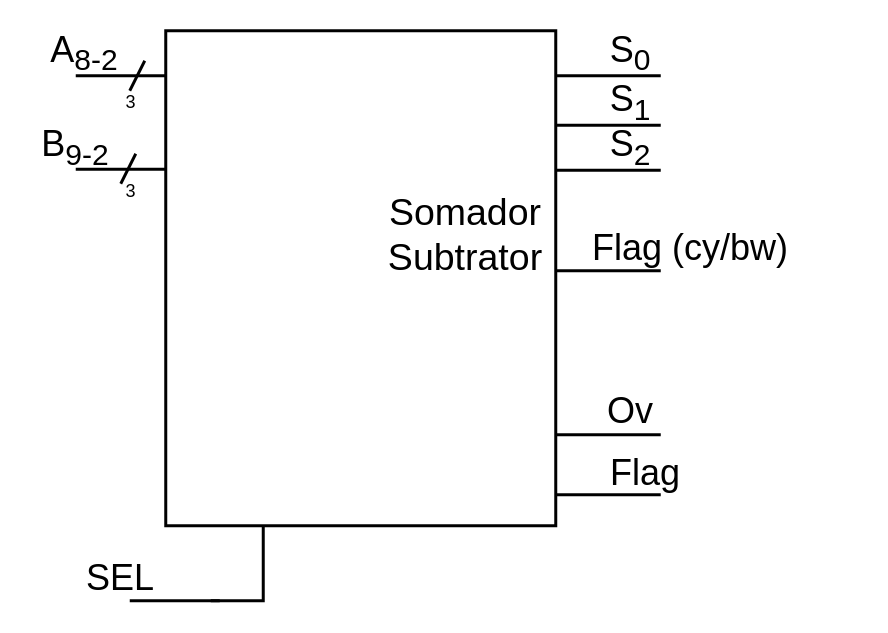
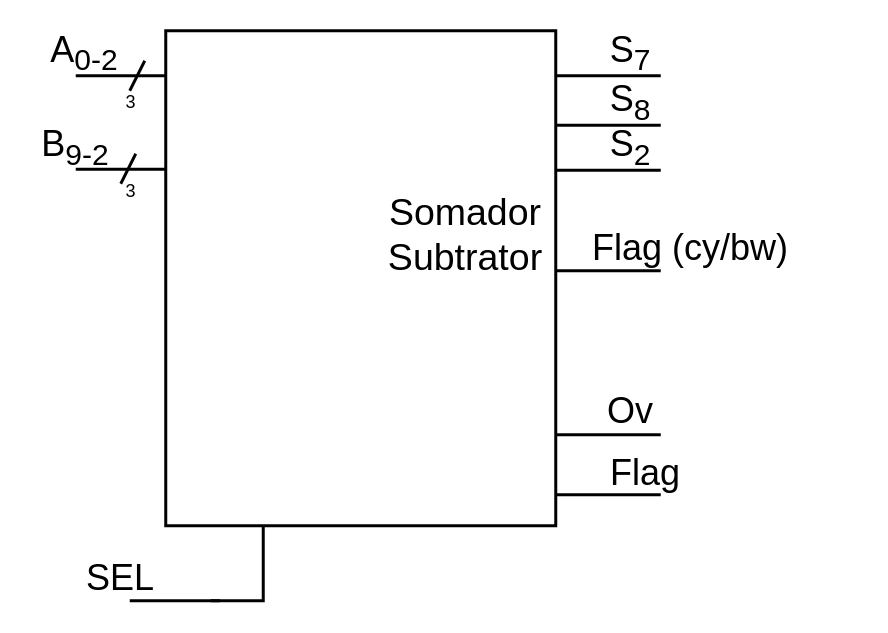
- <mxCell id="6" value="&lt;span style=&quot;font-size: 24px&quot;&gt;A&lt;sub&gt;8-2&lt;/sub&gt;&lt;/span&gt;" style="text;html=1;strokeColor=none;fillColor=none;align=center;verticalAlign=middle;whiteSpace=wrap;rounded=0;" parent="1" vertex="1"><mxGeometry x="26" y="20" width="60" height="30" as="geometry" /></mxCell>
+ <mxCell id="6" value="&lt;span style=&quot;font-size: 24px&quot;&gt;A&lt;sub&gt;0-2&lt;/sub&gt;&lt;/span&gt;" style="text;html=1;strokeColor=none;fillColor=none;align=center;verticalAlign=middle;whiteSpace=wrap;rounded=0;" parent="1" vertex="1"><mxGeometry x="26" y="20" width="60" height="30" as="geometry" /></mxCell>
- <mxCell id="8" value="&lt;span style=&quot;font-size: 24px&quot;&gt;S&lt;sub&gt;0&lt;/sub&gt;&lt;/span&gt;" style="text;html=1;strokeColor=none;fillColor=none;align=center;verticalAlign=middle;whiteSpace=wrap;rounded=0;" parent="1" vertex="1"><mxGeometry x="390" y="20" width="60" height="30" as="geometry" /></mxCell>
+ <mxCell id="8" value="&lt;span style=&quot;font-size: 24px&quot;&gt;S&lt;sub&gt;7&lt;/sub&gt;&lt;/span&gt;" style="text;html=1;strokeColor=none;fillColor=none;align=center;verticalAlign=middle;whiteSpace=wrap;rounded=0;" parent="1" vertex="1"><mxGeometry x="390" y="20" width="60" height="30" as="geometry" /></mxCell>
- <mxCell id="16" value="&lt;span style=&quot;font-size: 24px&quot;&gt;S&lt;sub&gt;1&lt;/sub&gt;&lt;/span&gt;" style="text;html=1;strokeColor=none;fillColor=none;align=center;verticalAlign=middle;whiteSpace=wrap;rounded=0;" vertex="1" parent="1"><mxGeometry x="390" y="53" width="60" height="30" as="geometry" /></mxCell>
+ <mxCell id="16" value="&lt;span style=&quot;font-size: 24px&quot;&gt;S&lt;sub&gt;8&lt;/sub&gt;&lt;/span&gt;" style="text;html=1;strokeColor=none;fillColor=none;align=center;verticalAlign=middle;whiteSpace=wrap;rounded=0;" vertex="1" parent="1"><mxGeometry x="390" y="53" width="60" height="30" as="geometry" /></mxCell>
